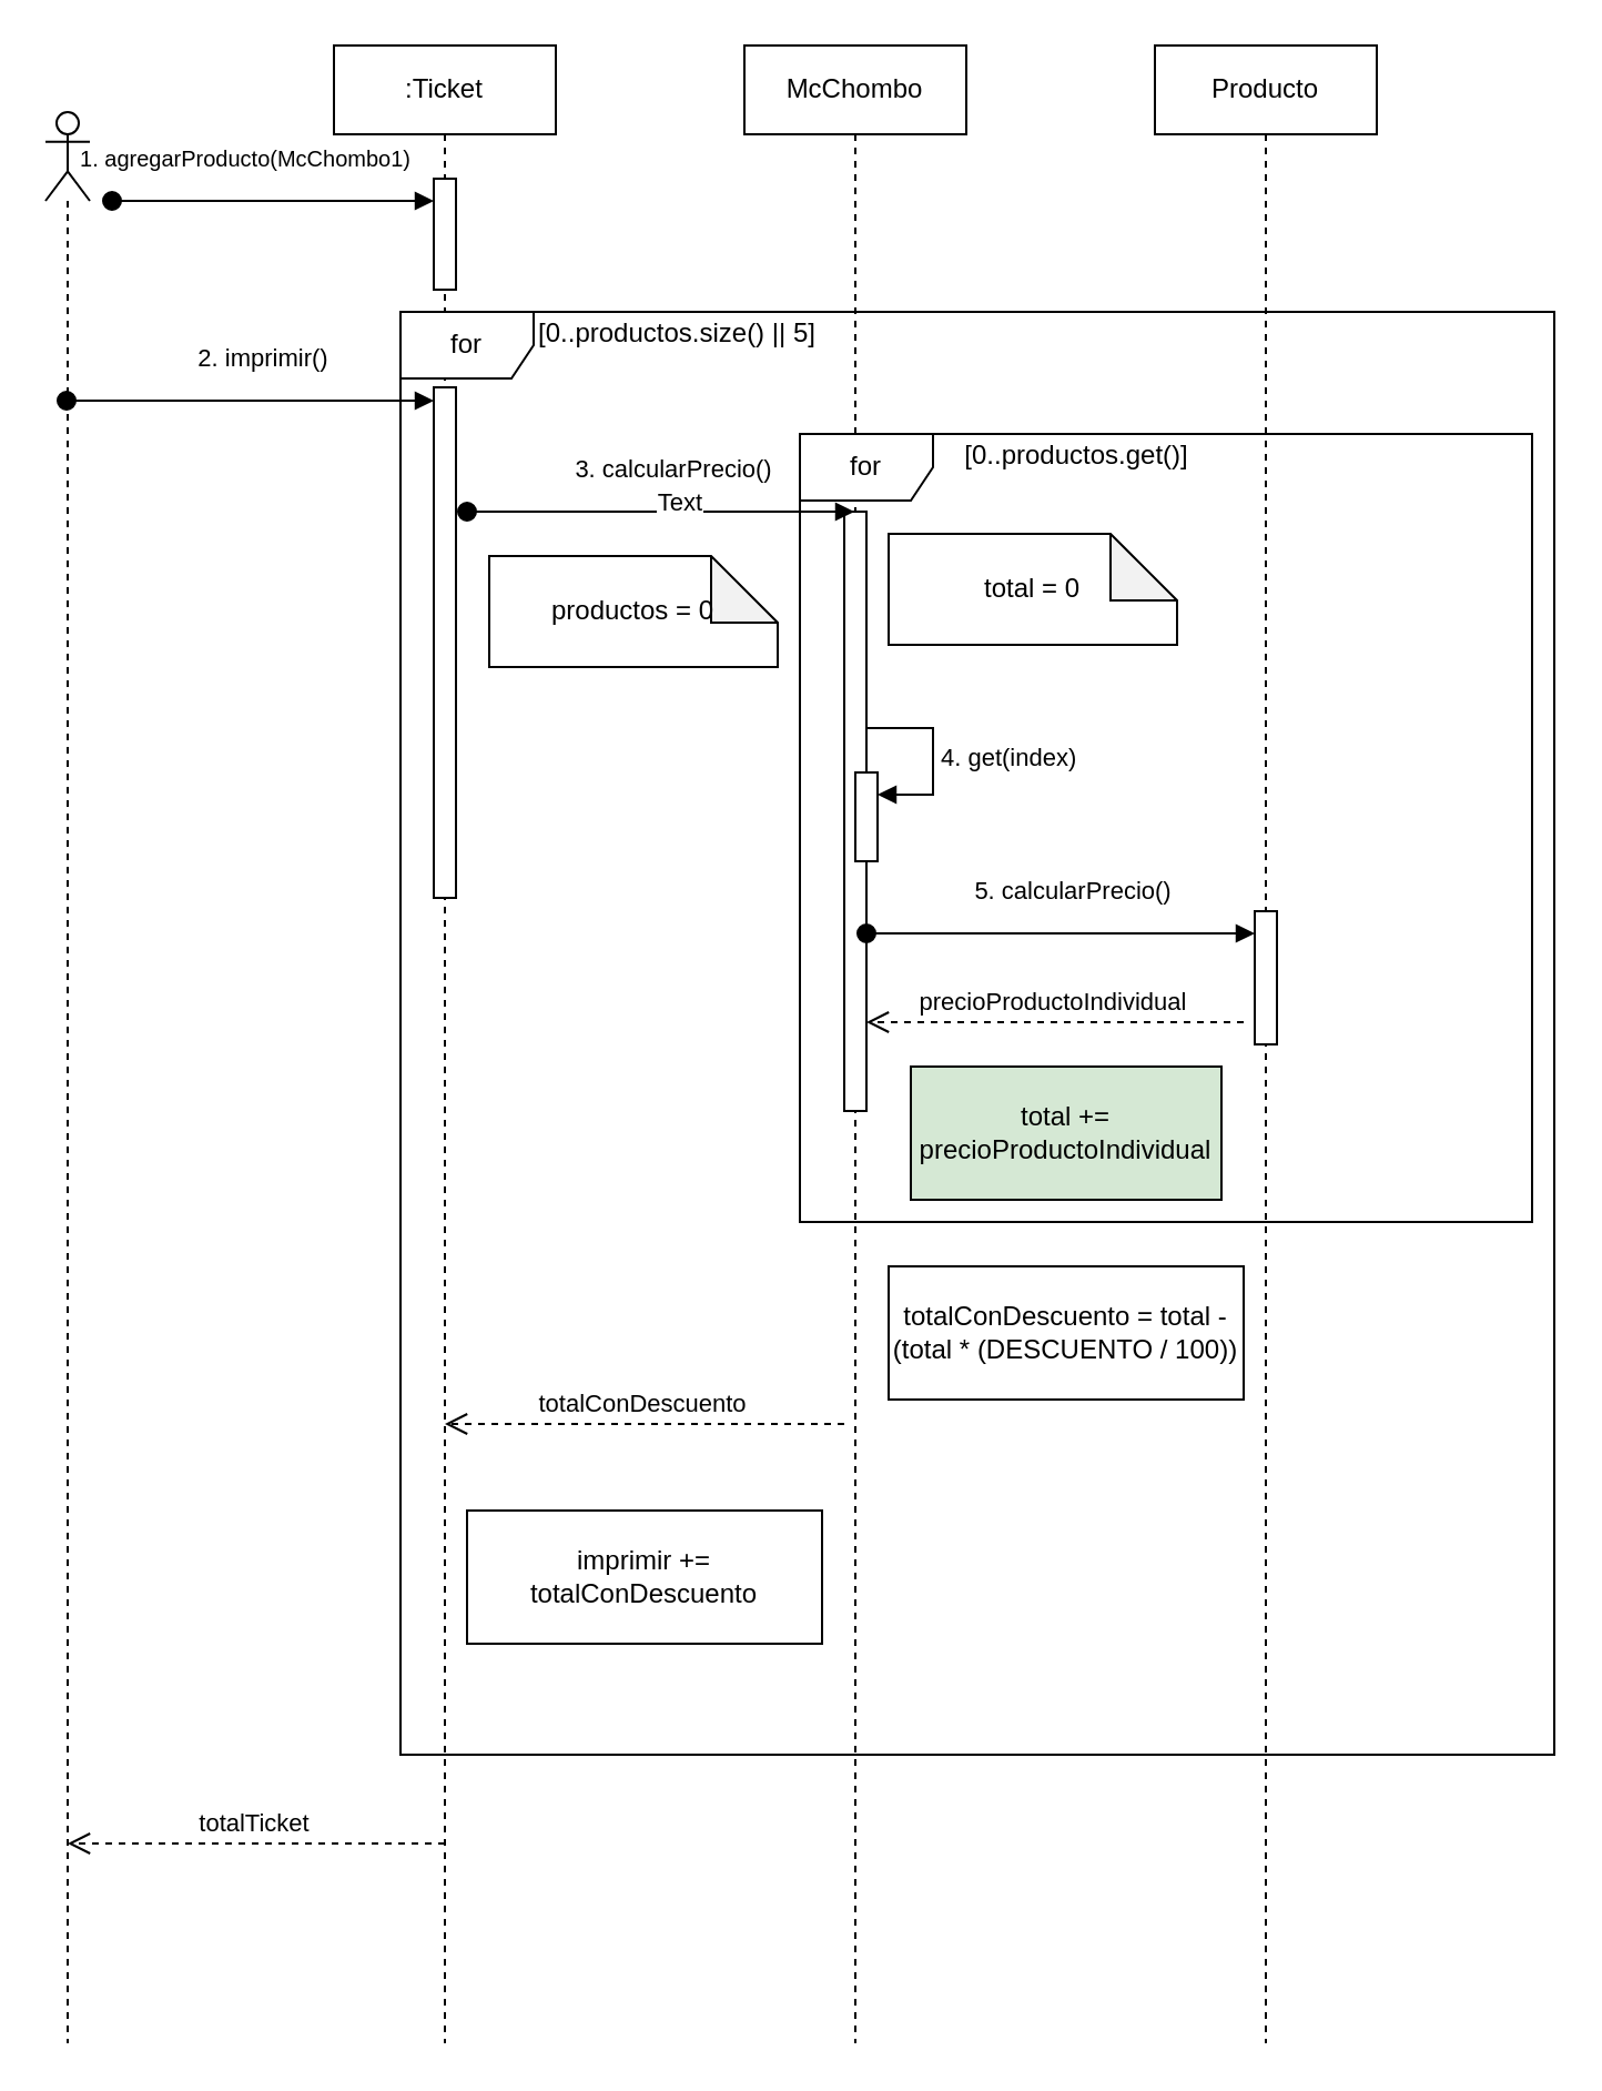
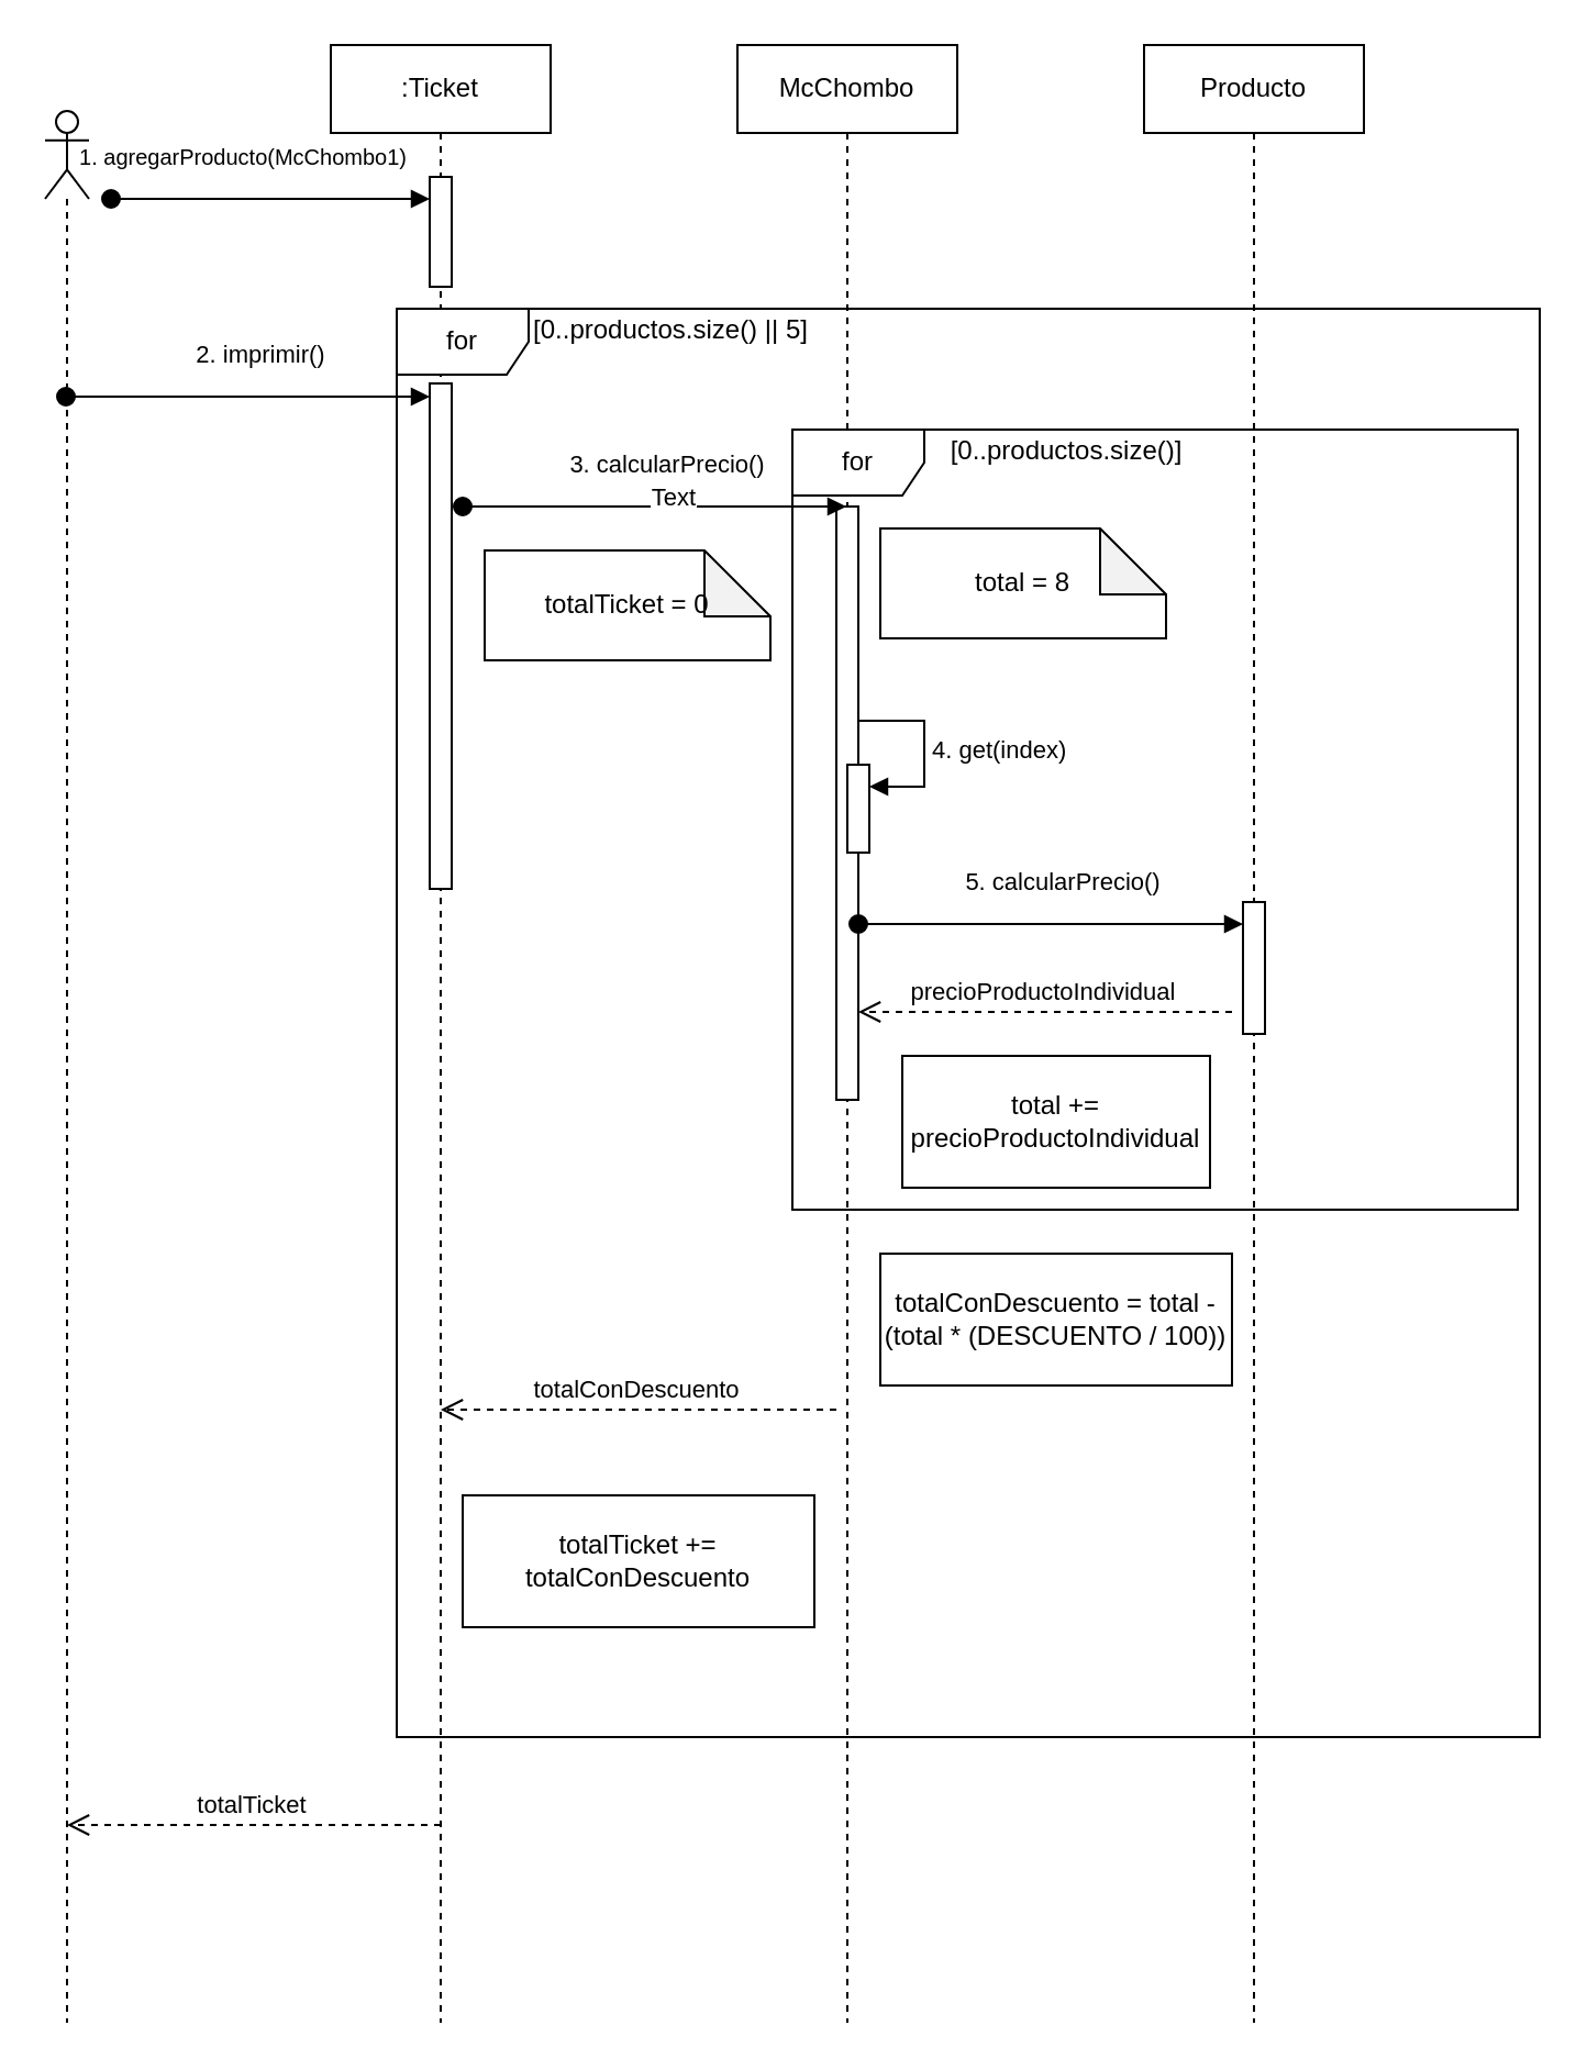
- <mxCell id="19" value="[0..productos.get()]" style="text;html=1;strokeColor=none;fillColor=none;align=center;verticalAlign=middle;whiteSpace=wrap;rounded=0;" parent="1" vertex="1"><mxGeometry x="420" y="190" width="130" height="30" as="geometry" /></mxCell>
+ <mxCell id="19" value="[0..productos.size()]" style="text;html=1;strokeColor=none;fillColor=none;align=center;verticalAlign=middle;whiteSpace=wrap;rounded=0;" parent="1" vertex="1"><mxGeometry x="420" y="190" width="130" height="30" as="geometry" /></mxCell>
- <mxCell id="22" value="total = 0" style="shape=note;whiteSpace=wrap;html=1;backgroundOutline=1;darkOpacity=0.05;" parent="1" vertex="1"><mxGeometry x="400" y="240" width="130" height="50" as="geometry" /></mxCell>
+ <mxCell id="22" value="total = 8" style="shape=note;whiteSpace=wrap;html=1;backgroundOutline=1;darkOpacity=0.05;" parent="1" vertex="1"><mxGeometry x="400" y="240" width="130" height="50" as="geometry" /></mxCell>
- <mxCell id="25" value="productos = 0" style="shape=note;whiteSpace=wrap;html=1;backgroundOutline=1;darkOpacity=0.05;" parent="1" vertex="1"><mxGeometry x="220" y="250" width="130" height="50" as="geometry" /></mxCell>
+ <mxCell id="25" value="totalTicket = 0" style="shape=note;whiteSpace=wrap;html=1;backgroundOutline=1;darkOpacity=0.05;" parent="1" vertex="1"><mxGeometry x="220" y="250" width="130" height="50" as="geometry" /></mxCell>
- <mxCell id="23" value="total += precioProductoIndividual" style="rounded=0;whiteSpace=wrap;html=1;fillColor=#d5e8d4;" parent="1" vertex="1"><mxGeometry x="410" y="480" width="140" height="60" as="geometry" /></mxCell>
+ <mxCell id="23" value="total += precioProductoIndividual" style="rounded=0;whiteSpace=wrap;html=1;" parent="1" vertex="1"><mxGeometry x="410" y="480" width="140" height="60" as="geometry" /></mxCell>
- <mxCell id="27" value="imprimir += totalConDescuento" style="rounded=0;whiteSpace=wrap;html=1;" parent="1" vertex="1"><mxGeometry x="210" y="680" width="160" height="60" as="geometry" /></mxCell>
+ <mxCell id="27" value="totalTicket += totalConDescuento" style="rounded=0;whiteSpace=wrap;html=1;" parent="1" vertex="1"><mxGeometry x="210" y="680" width="160" height="60" as="geometry" /></mxCell>
